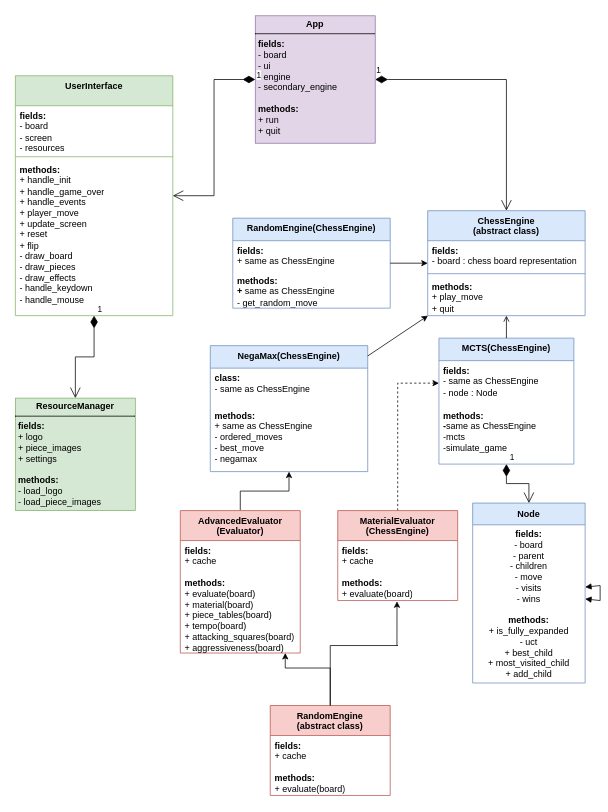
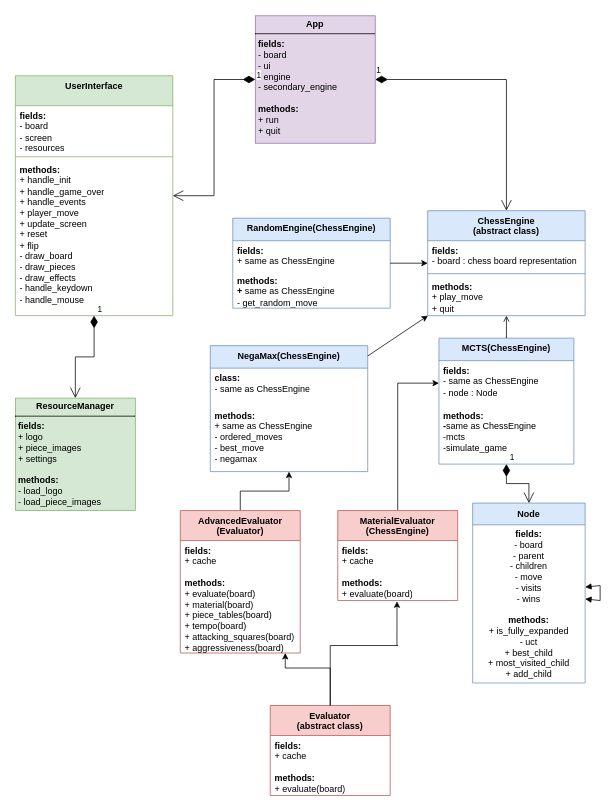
- <mxCell id="36" style="edgeStyle=orthogonalEdgeStyle;rounded=0;orthogonalLoop=1;jettySize=auto;html=1;dashed=1;" edge="1" parent="1" source="37" target="8"><mxGeometry relative="1" as="geometry" /></mxCell>
+ <mxCell id="36" style="edgeStyle=orthogonalEdgeStyle;rounded=0;orthogonalLoop=1;jettySize=auto;html=1;" edge="1" parent="1" source="37" target="8"><mxGeometry relative="1" as="geometry" /></mxCell>
- <mxCell id="12" value="&lt;div&gt;&lt;div&gt;RandomEngine&lt;/div&gt;&lt;/div&gt;&lt;div&gt;(abstract class)&lt;/div&gt;" style="swimlane;fontStyle=1;align=center;verticalAlign=top;childLayout=stackLayout;horizontal=1;startSize=40;horizontalStack=0;resizeParent=1;resizeParentMax=0;resizeLast=0;collapsible=1;marginBottom=0;whiteSpace=wrap;html=1;fillColor=#f8cecc;strokeColor=#b85450;" parent="1" vertex="1"><mxGeometry x="360" y="940" width="160" height="120" as="geometry" /></mxCell>
+ <mxCell id="12" value="&lt;div&gt;&lt;div&gt;Evaluator&lt;/div&gt;&lt;/div&gt;&lt;div&gt;(abstract class)&lt;/div&gt;" style="swimlane;fontStyle=1;align=center;verticalAlign=top;childLayout=stackLayout;horizontal=1;startSize=40;horizontalStack=0;resizeParent=1;resizeParentMax=0;resizeLast=0;collapsible=1;marginBottom=0;whiteSpace=wrap;html=1;fillColor=#f8cecc;strokeColor=#b85450;" parent="1" vertex="1"><mxGeometry x="360" y="940" width="160" height="120" as="geometry" /></mxCell>
